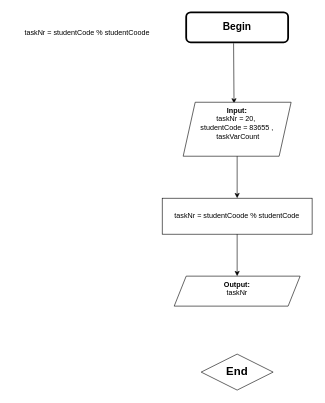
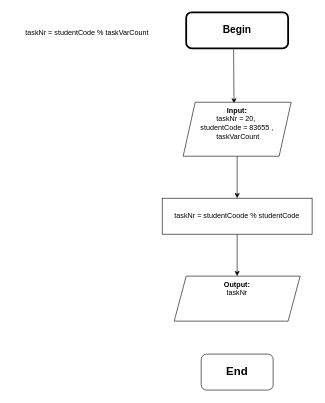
- <mxCell id="2" value="Begin" style="rounded=1;whiteSpace=wrap;html=1;strokeWidth=3;fontStyle=1;fontSize=17;" vertex="1" parent="1"><mxGeometry x="310" y="20" width="170" height="50" as="geometry" /></mxCell>
+ <mxCell id="2" value="Begin" style="rounded=1;whiteSpace=wrap;html=1;strokeWidth=3;fontStyle=1;fontSize=17;" vertex="1" parent="1"><mxGeometry x="310" y="20" width="170" height="60" as="geometry" /></mxCell>
- <mxCell id="3" value="taskNr = studentCode % studentCoode" style="text;html=1;strokeColor=none;fillColor=none;align=center;verticalAlign=middle;whiteSpace=wrap;rounded=0;" vertex="1" parent="1"><mxGeometry x="20" y="30" width="250" height="50" as="geometry" /></mxCell>
+ <mxCell id="3" value="taskNr = studentCode % taskVarCount" style="text;html=1;strokeColor=none;fillColor=none;align=center;verticalAlign=middle;whiteSpace=wrap;rounded=0;" vertex="1" parent="1"><mxGeometry x="20" y="30" width="250" height="50" as="geometry" /></mxCell>
- <mxCell id="8" value="&lt;b&gt;Output:&lt;/b&gt;&lt;br&gt;taskNr" style="shape=parallelogram;perimeter=parallelogramPerimeter;whiteSpace=wrap;html=1;fixedSize=1;verticalAlign=top;" vertex="1" parent="1"><mxGeometry x="290" y="460" width="210" height="50" as="geometry" /></mxCell>
+ <mxCell id="8" value="&lt;b&gt;Output:&lt;/b&gt;&lt;br&gt;taskNr" style="shape=parallelogram;perimeter=parallelogramPerimeter;whiteSpace=wrap;html=1;fixedSize=1;verticalAlign=top;" vertex="1" parent="1"><mxGeometry x="290" y="460" width="210" height="75" as="geometry" /></mxCell>
- <mxCell id="10" value="End" style="rhombus;whiteSpace=wrap;html=1;fontStyle=1;fontSize=19;" vertex="1" parent="1"><mxGeometry x="335" y="590" width="120" height="60" as="geometry" /></mxCell>
+ <mxCell id="10" value="End" style="rounded=1;whiteSpace=wrap;html=1;fontStyle=1;fontSize=19;" vertex="1" parent="1"><mxGeometry x="335" y="590" width="120" height="60" as="geometry" /></mxCell>
